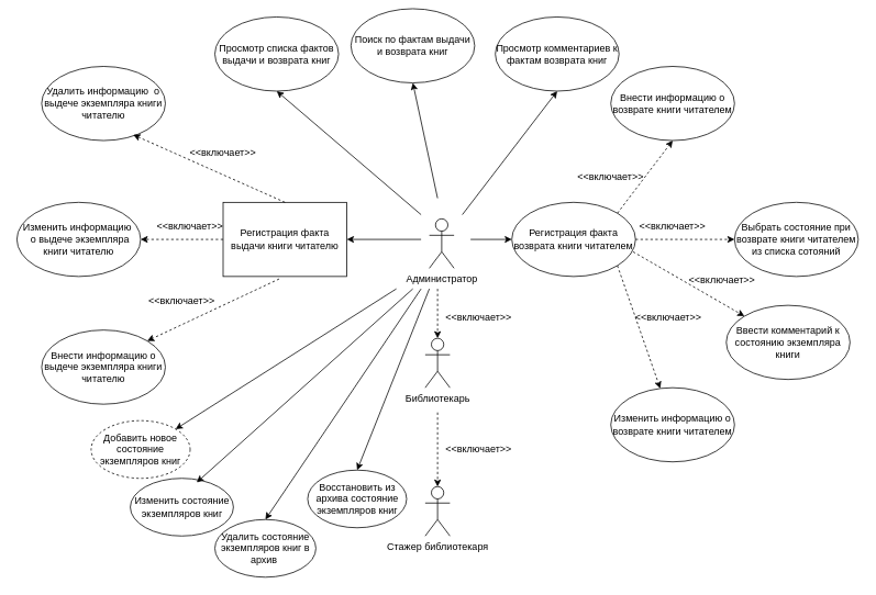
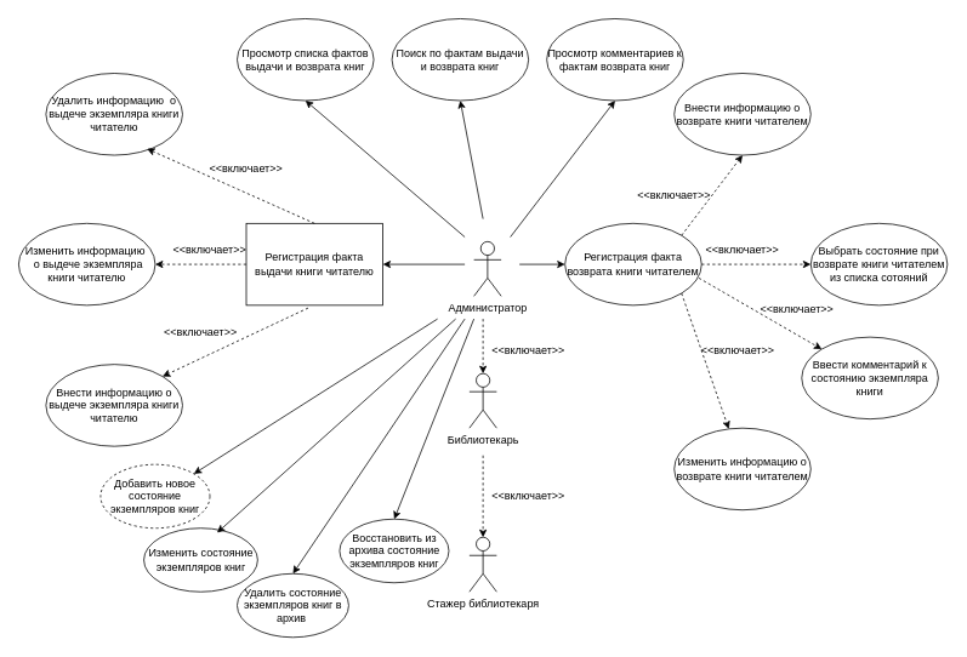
- <mxCell id="35" value="Поиск по фактам выдачи и возврата книг" style="ellipse;whiteSpace=wrap;html=1;" parent="1" vertex="1"><mxGeometry x="425" y="10" width="150" height="90" as="geometry" /></mxCell>
+ <mxCell id="35" value="Поиск по фактам выдачи и возврата книг" style="ellipse;whiteSpace=wrap;html=1;" parent="1" vertex="1"><mxGeometry x="430" y="20" width="150" height="90" as="geometry" /></mxCell>
